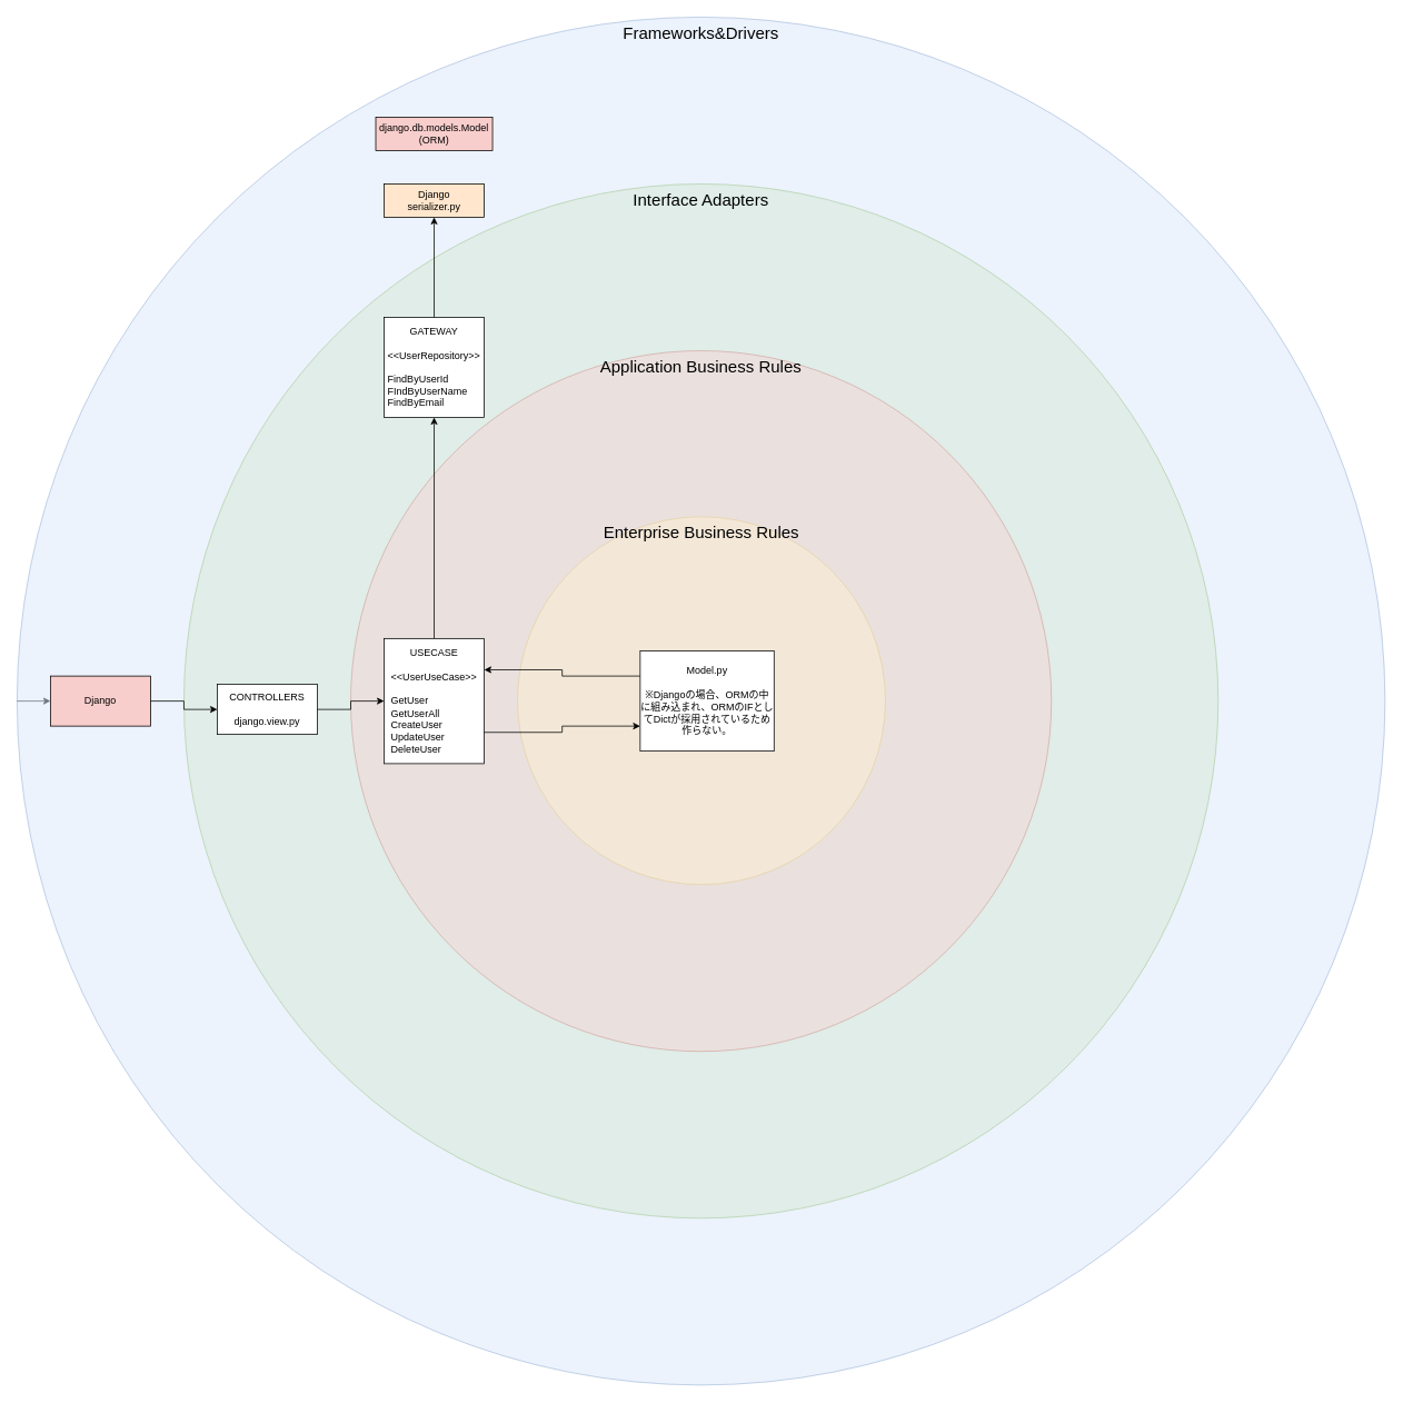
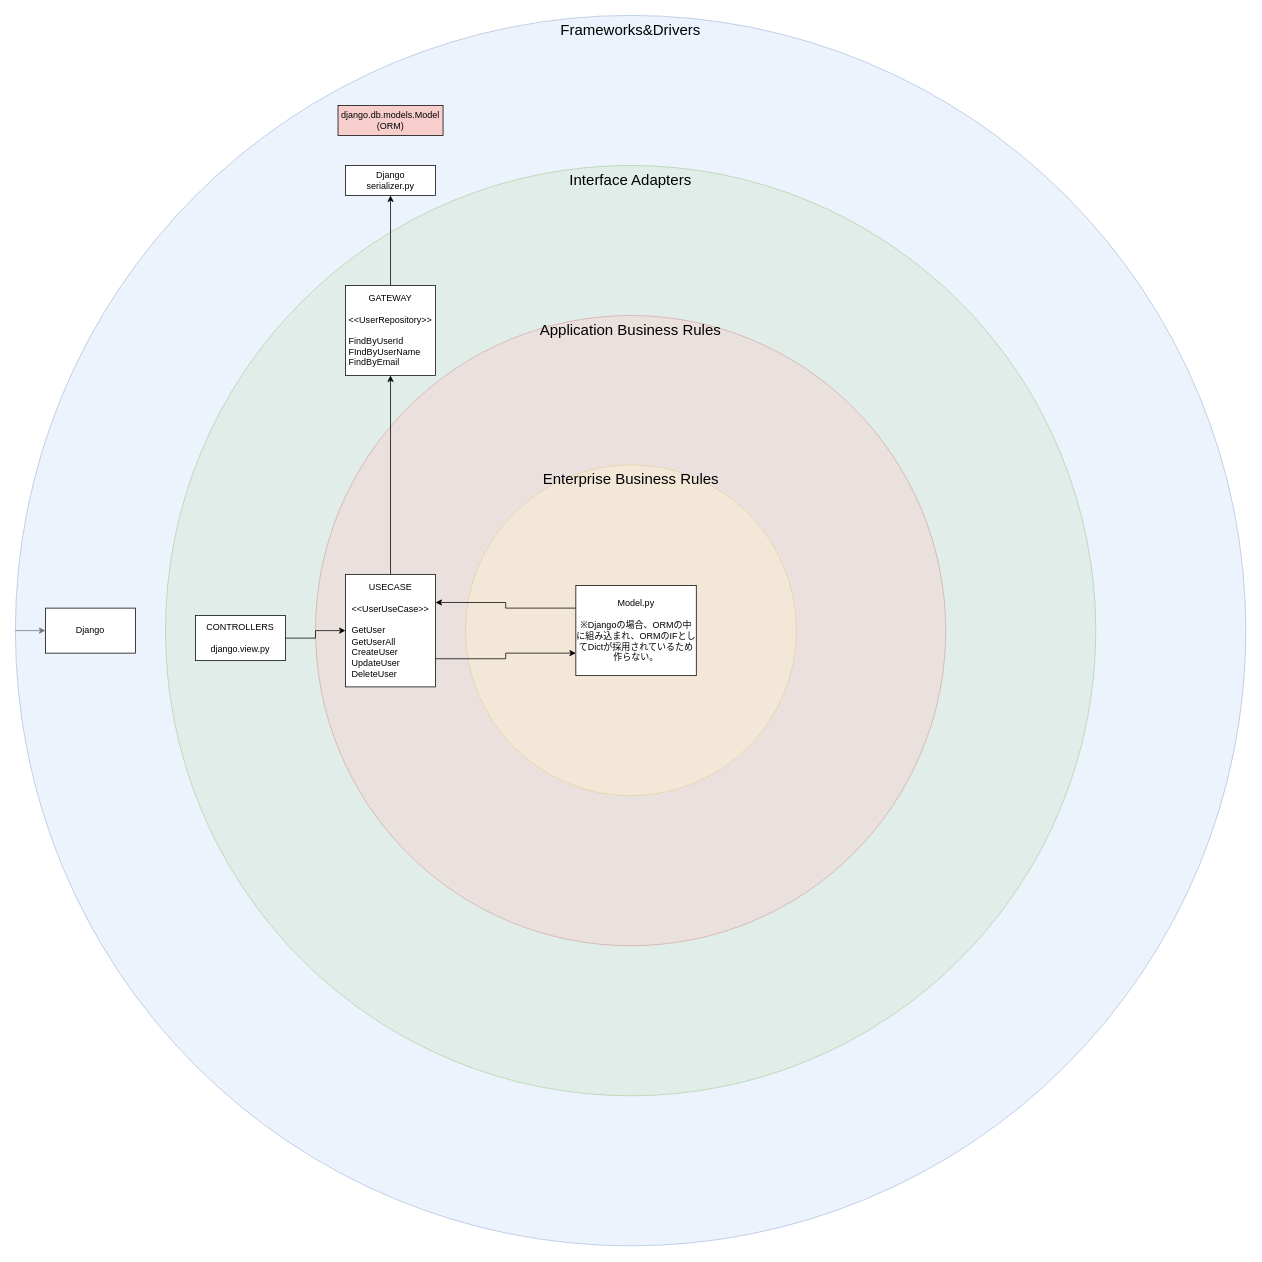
- <mxCell id="8" value="Django&lt;br&gt;serializer.py" style="rounded=0;whiteSpace=wrap;html=1;fillColor=#ffe6cc;" vertex="1" parent="6"><mxGeometry x="460" y="220" width="120" height="40" as="geometry" /></mxCell>
+ <mxCell id="8" value="Django&lt;br&gt;serializer.py" style="rounded=0;whiteSpace=wrap;html=1;" vertex="1" parent="6"><mxGeometry x="460" y="220" width="120" height="40" as="geometry" /></mxCell>
- <mxCell id="5" value="Django" style="rounded=0;whiteSpace=wrap;html=1;fillColor=#f8cecc;" vertex="1" parent="2"><mxGeometry x="60" y="810" width="120" height="60" as="geometry" /></mxCell>
+ <mxCell id="5" value="Django" style="rounded=0;whiteSpace=wrap;html=1;" vertex="1" parent="2"><mxGeometry x="60" y="810" width="120" height="60" as="geometry" /></mxCell>
- <mxCell id="12" style="edgeStyle=orthogonalEdgeStyle;rounded=0;orthogonalLoop=1;jettySize=auto;html=1;exitX=1;exitY=0.5;exitDx=0;exitDy=0;entryX=0;entryY=0.5;entryDx=0;entryDy=0;" edge="1" parent="6" source="5" target="11"><mxGeometry relative="1" as="geometry" /></mxCell>
